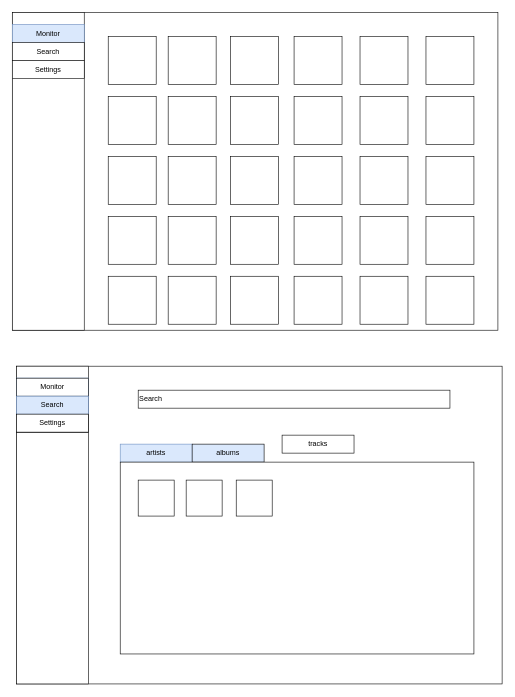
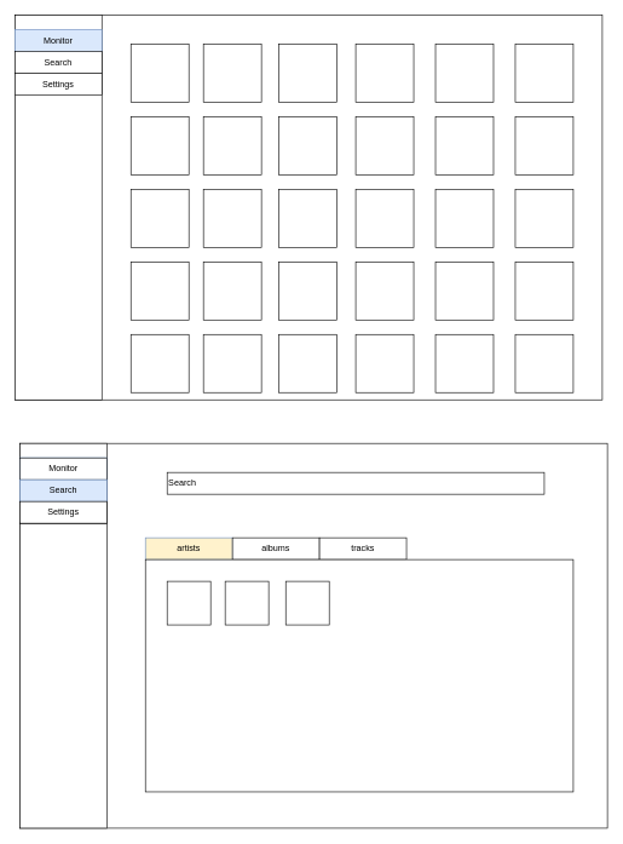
- <mxCell id="51" value="tracks" style="rounded=0;whiteSpace=wrap;html=1;" vertex="1" parent="1"><mxGeometry x="470" y="725" width="120" height="30" as="geometry" /></mxCell>
+ <mxCell id="51" value="tracks" style="rounded=0;whiteSpace=wrap;html=1;" vertex="1" parent="1"><mxGeometry x="440" y="740" width="120" height="30" as="geometry" /></mxCell>
- <mxCell id="49" value="artists" style="rounded=0;whiteSpace=wrap;html=1;fillColor=#dae8fc;strokeColor=#6c8ebf;" vertex="1" parent="1"><mxGeometry x="200" y="740" width="120" height="30" as="geometry" /></mxCell>
+ <mxCell id="49" value="artists" style="rounded=0;whiteSpace=wrap;html=1;fillColor=#fff2cc;strokeColor=#6c8ebf;" vertex="1" parent="1"><mxGeometry x="200" y="740" width="120" height="30" as="geometry" /></mxCell>
- <mxCell id="50" value="albums" style="rounded=0;whiteSpace=wrap;html=1;fillColor=#dae8fc;" vertex="1" parent="1"><mxGeometry x="320" y="740" width="120" height="30" as="geometry" /></mxCell>
+ <mxCell id="50" value="albums" style="rounded=0;whiteSpace=wrap;html=1;" vertex="1" parent="1"><mxGeometry x="320" y="740" width="120" height="30" as="geometry" /></mxCell>
